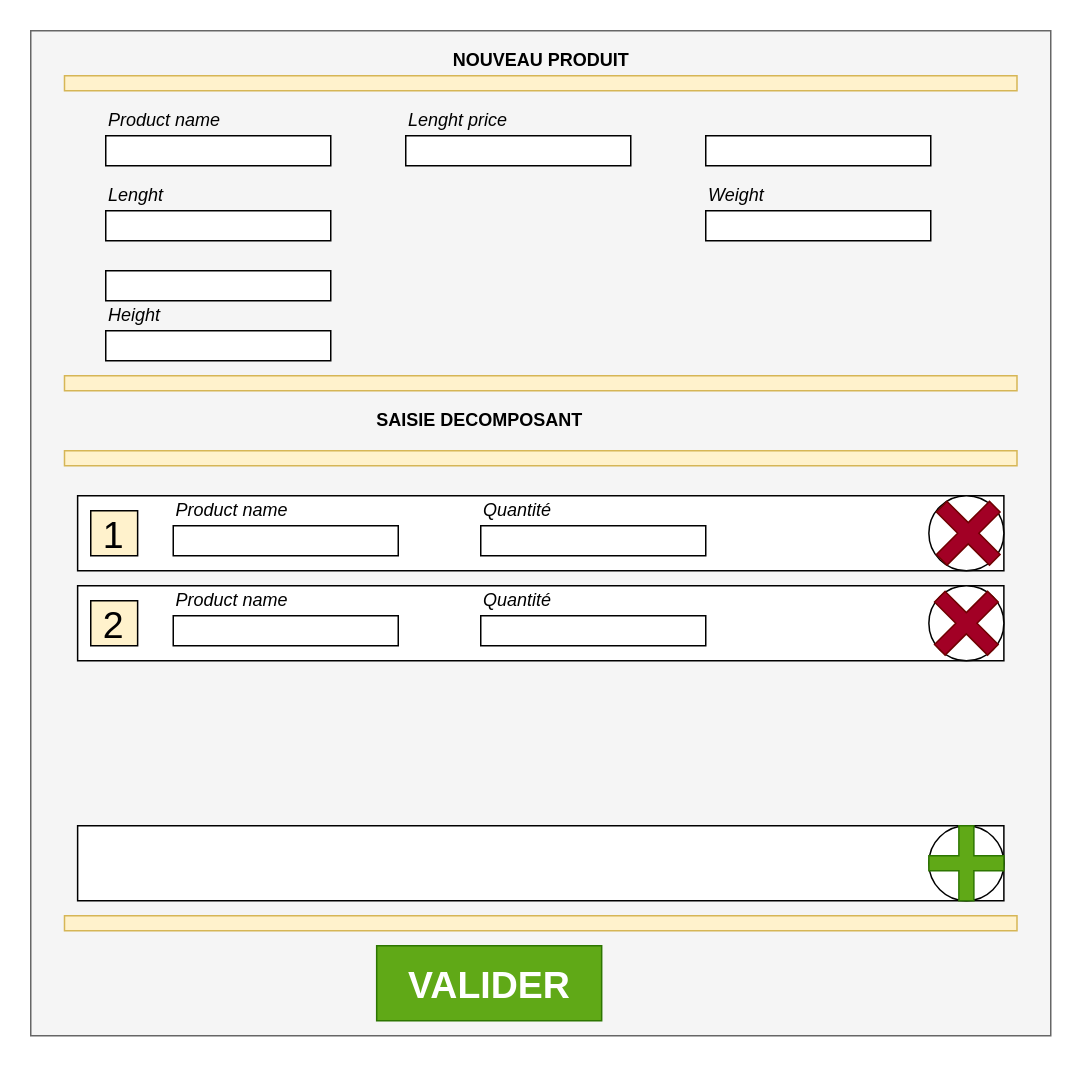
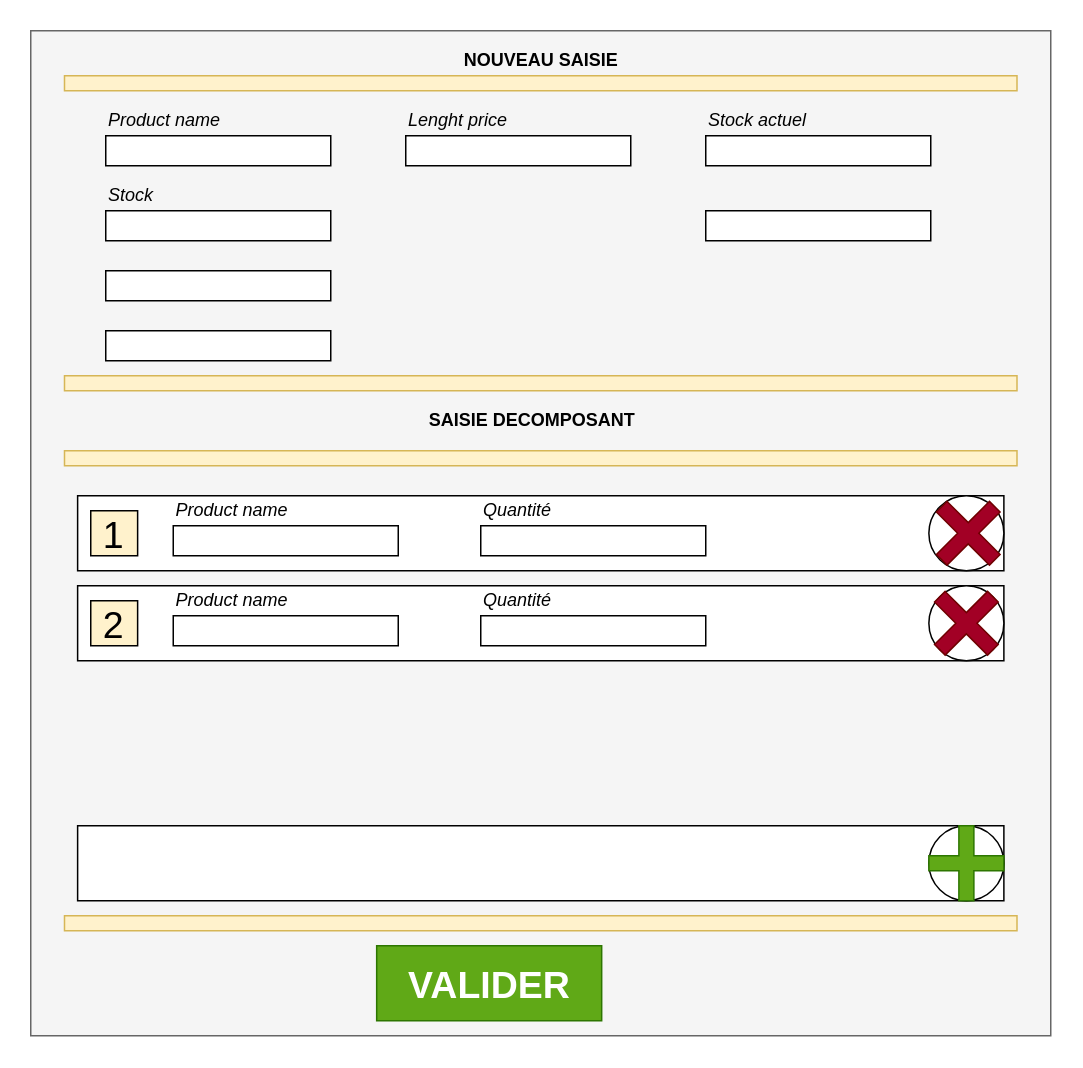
- <mxCell id="17" value="&lt;div&gt;NOUVEAU PRODUIT&lt;br&gt;&lt;/div&gt;" style="text;html=1;align=center;verticalAlign=middle;resizable=0;points=[];autosize=1;strokeColor=none;fillColor=none;fontStyle=1" vertex="1" parent="1"><mxGeometry x="295" y="30" width="130" height="20" as="geometry" /></mxCell>
+ <mxCell id="17" value="&lt;div&gt;NOUVEAU SAISIE&lt;br&gt;&lt;/div&gt;" style="text;html=1;align=center;verticalAlign=middle;resizable=0;points=[];autosize=1;strokeColor=none;fillColor=none;fontStyle=1" vertex="1" parent="1"><mxGeometry x="295" y="30" width="130" height="20" as="geometry" /></mxCell>
+ <mxCell id="4" value="Stock actuel" style="text;html=1;align=left;verticalAlign=middle;resizable=0;points=[];autosize=1;strokeColor=none;fillColor=none;fontStyle=2" vertex="1" parent="1"><mxGeometry x="470" y="70" width="80" height="20" as="geometry" /></mxCell>
- <mxCell id="5" value="Lenght" style="text;html=1;align=left;verticalAlign=middle;resizable=0;points=[];autosize=1;strokeColor=none;fillColor=none;fontStyle=2" vertex="1" parent="1"><mxGeometry x="70" y="120" width="50" height="20" as="geometry" /></mxCell>
+ <mxCell id="5" value="Stock" style="text;html=1;align=left;verticalAlign=middle;resizable=0;points=[];autosize=1;strokeColor=none;fillColor=none;fontStyle=2" vertex="1" parent="1"><mxGeometry x="70" y="120" width="50" height="20" as="geometry" /></mxCell>
- <mxCell id="11" value="Weight" style="text;html=1;align=left;verticalAlign=middle;resizable=0;points=[];autosize=1;strokeColor=none;fillColor=none;fontStyle=2" vertex="1" parent="1"><mxGeometry x="470" y="120" width="50" height="20" as="geometry" /></mxCell>
- <mxCell id="9" value="Height" style="text;html=1;align=left;verticalAlign=middle;resizable=0;points=[];autosize=1;strokeColor=none;fillColor=none;fontStyle=2" vertex="1" parent="1"><mxGeometry x="70" y="200" width="50" height="20" as="geometry" /></mxCell>
- <mxCell id="20" value="SAISIE DECOMPOSANT" style="text;html=1;align=center;verticalAlign=middle;resizable=0;points=[];autosize=1;strokeColor=none;fillColor=none;fontStyle=1" vertex="1" parent="1"><mxGeometry x="244" y="270" width="150" height="20" as="geometry" /></mxCell>
+ <mxCell id="20" value="SAISIE DECOMPOSANT" style="text;html=1;align=center;verticalAlign=middle;resizable=0;points=[];autosize=1;strokeColor=none;fillColor=none;fontStyle=1" vertex="1" parent="1"><mxGeometry x="279" y="270" width="150" height="20" as="geometry" /></mxCell>
